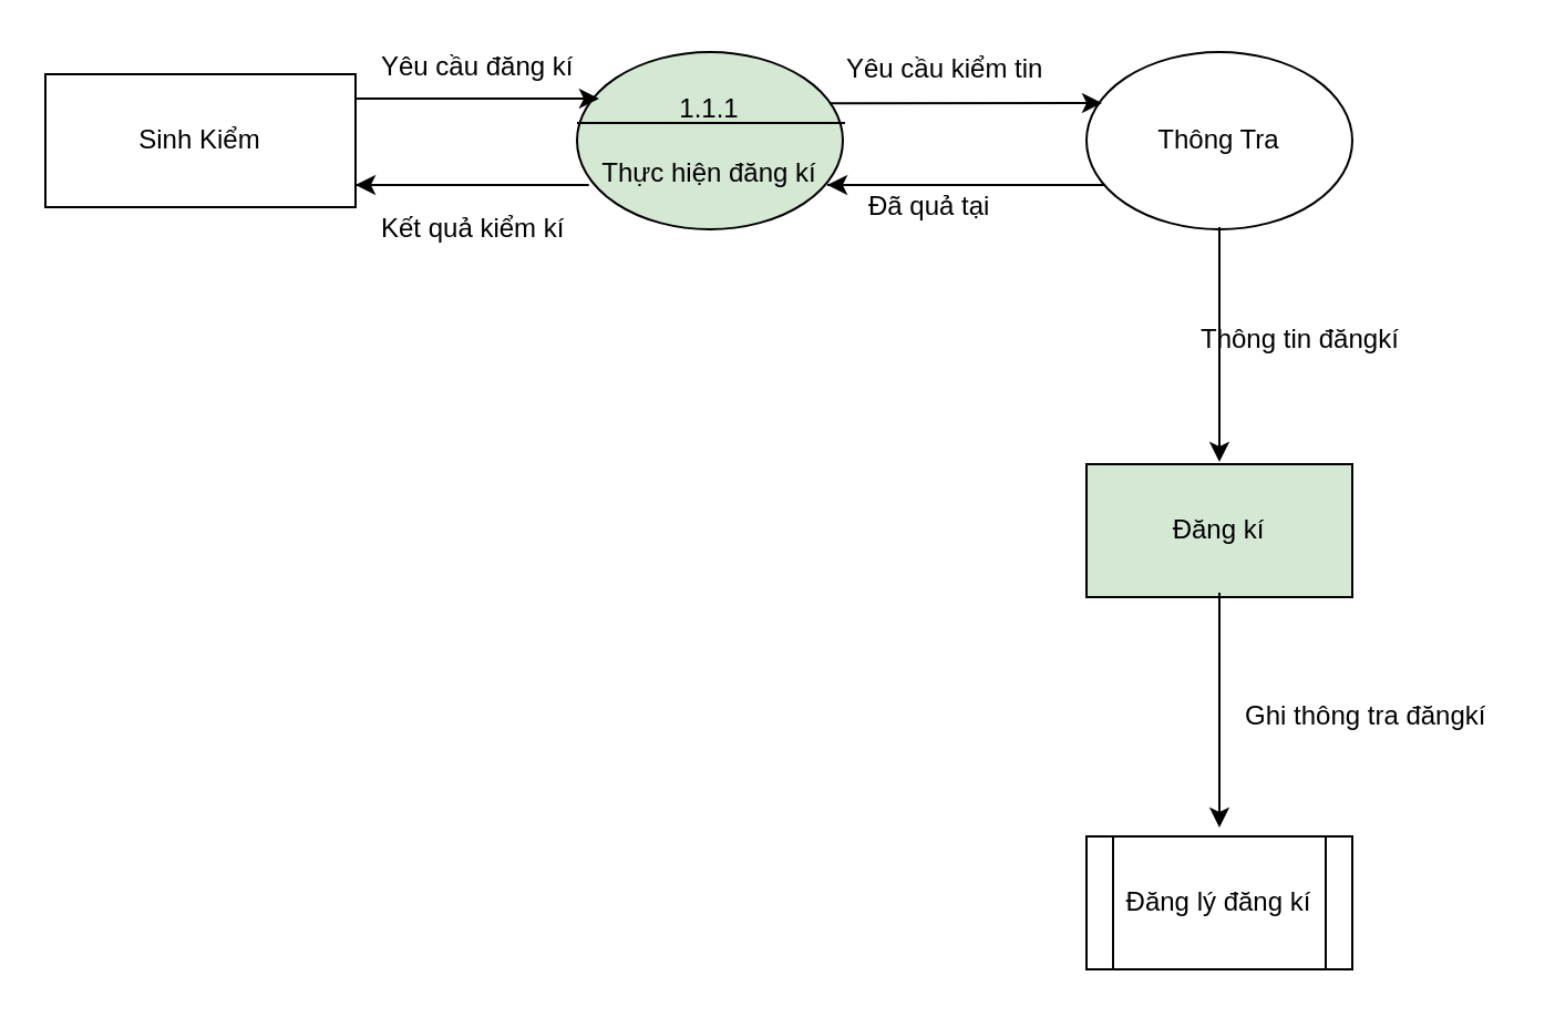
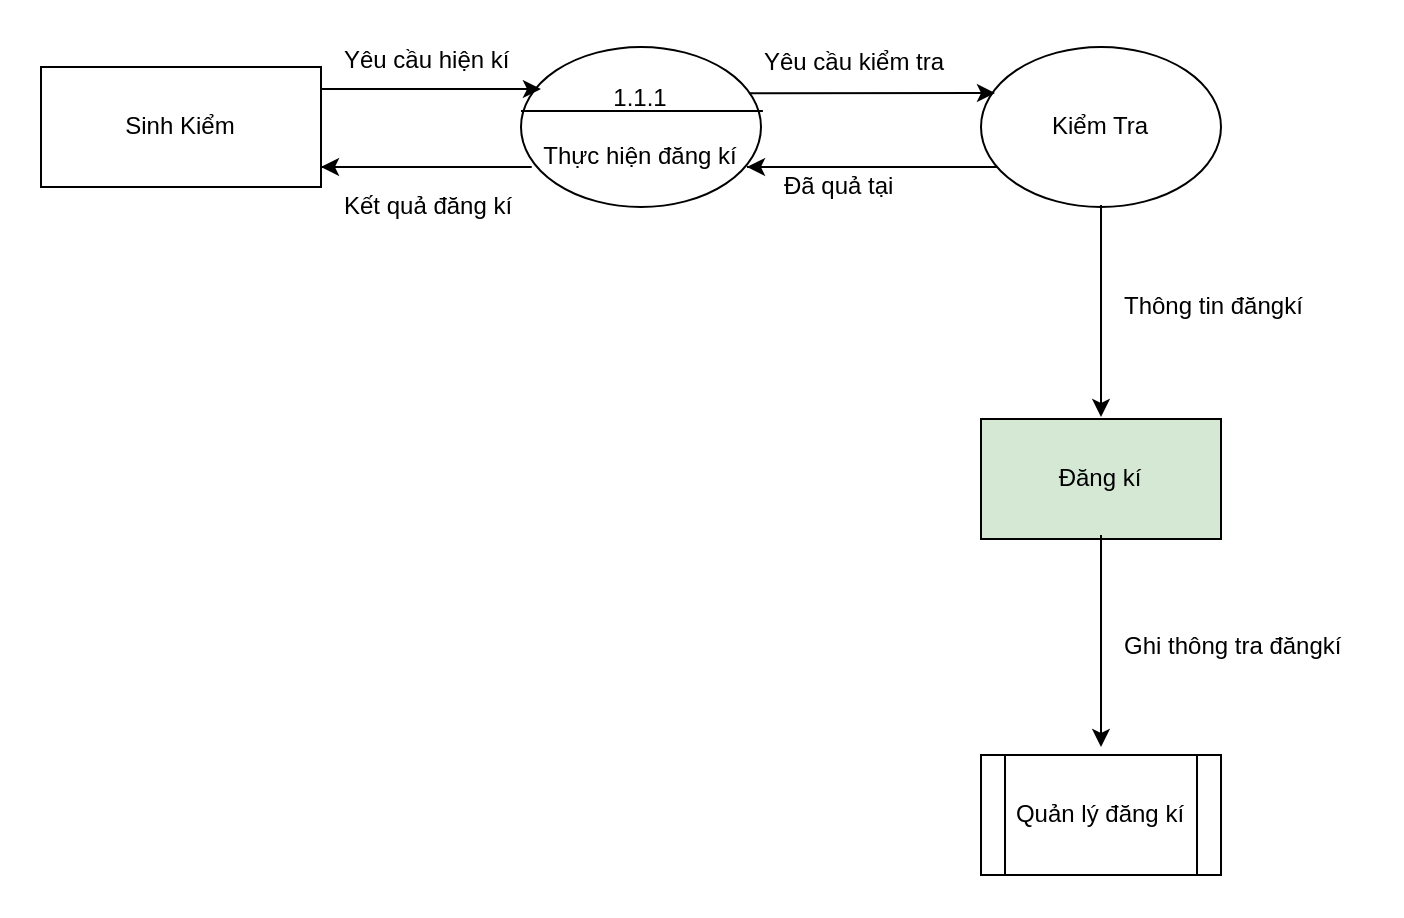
- <mxCell id="13" value="Yêu cầu đăng kí" style="text;html=1;resizable=0;points=[];autosize=1;align=left;verticalAlign=top;spacingTop=-4;" vertex="1" parent="1"><mxGeometry x="170" y="20" width="100" height="20" as="geometry" /></mxCell>
+ <mxCell id="13" value="Yêu cầu hiện kí" style="text;html=1;resizable=0;points=[];autosize=1;align=left;verticalAlign=top;spacingTop=-4;" vertex="1" parent="1"><mxGeometry x="170" y="20" width="100" height="20" as="geometry" /></mxCell>
- <mxCell id="16" value="Yêu cầu kiểm tin" style="text;html=1;resizable=0;points=[];autosize=1;align=left;verticalAlign=top;spacingTop=-4;" vertex="1" parent="1"><mxGeometry x="380" y="21" width="110" height="20" as="geometry" /></mxCell>
+ <mxCell id="16" value="Yêu cầu kiểm tra" style="text;html=1;resizable=0;points=[];autosize=1;align=left;verticalAlign=top;spacingTop=-4;" vertex="1" parent="1"><mxGeometry x="380" y="21" width="110" height="20" as="geometry" /></mxCell>
- <mxCell id="5" value="1.1.1&lt;br&gt;&lt;br&gt;Thực hiện đăng kí&lt;br&gt;" style="ellipse;whiteSpace=wrap;html=1;fillColor=#d5e8d4;" vertex="1" parent="1"><mxGeometry x="260" y="23" width="120" height="80" as="geometry" /></mxCell>
+ <mxCell id="5" value="1.1.1&lt;br&gt;&lt;br&gt;Thực hiện đăng kí&lt;br&gt;" style="ellipse;whiteSpace=wrap;html=1;" vertex="1" parent="1"><mxGeometry x="260" y="23" width="120" height="80" as="geometry" /></mxCell>
- <mxCell id="3" value="Thông Tra" style="ellipse;whiteSpace=wrap;html=1;" vertex="1" parent="1"><mxGeometry x="490" y="23" width="120" height="80" as="geometry" /></mxCell>
+ <mxCell id="3" value="Kiểm Tra" style="ellipse;whiteSpace=wrap;html=1;" vertex="1" parent="1"><mxGeometry x="490" y="23" width="120" height="80" as="geometry" /></mxCell>
- <mxCell id="14" value="Kết quả kiểm kí" style="text;html=1;resizable=0;points=[];autosize=1;align=left;verticalAlign=top;spacingTop=-4;" vertex="1" parent="1"><mxGeometry x="170" y="93" width="100" height="20" as="geometry" /></mxCell>
+ <mxCell id="14" value="Kết quả đăng kí" style="text;html=1;resizable=0;points=[];autosize=1;align=left;verticalAlign=top;spacingTop=-4;" vertex="1" parent="1"><mxGeometry x="170" y="93" width="100" height="20" as="geometry" /></mxCell>
- <mxCell id="17" value="Thông tin đăngkí" style="text;html=1;resizable=0;points=[];autosize=1;align=left;verticalAlign=top;spacingTop=-4;" vertex="1" parent="1"><mxGeometry x="540" y="143" width="100" height="20" as="geometry" /></mxCell>
+ <mxCell id="17" value="Thông tin đăngkí" style="text;html=1;resizable=0;points=[];autosize=1;align=left;verticalAlign=top;spacingTop=-4;" vertex="1" parent="1"><mxGeometry x="560" y="143" width="100" height="20" as="geometry" /></mxCell>
- <mxCell id="19" value="Đăng lý đăng kí" style="shape=process;whiteSpace=wrap;html=1;backgroundOutline=1;" vertex="1" parent="1"><mxGeometry x="490" y="377" width="120" height="60" as="geometry" /></mxCell>
+ <mxCell id="19" value="Quản lý đăng kí" style="shape=process;whiteSpace=wrap;html=1;backgroundOutline=1;" vertex="1" parent="1"><mxGeometry x="490" y="377" width="120" height="60" as="geometry" /></mxCell>
